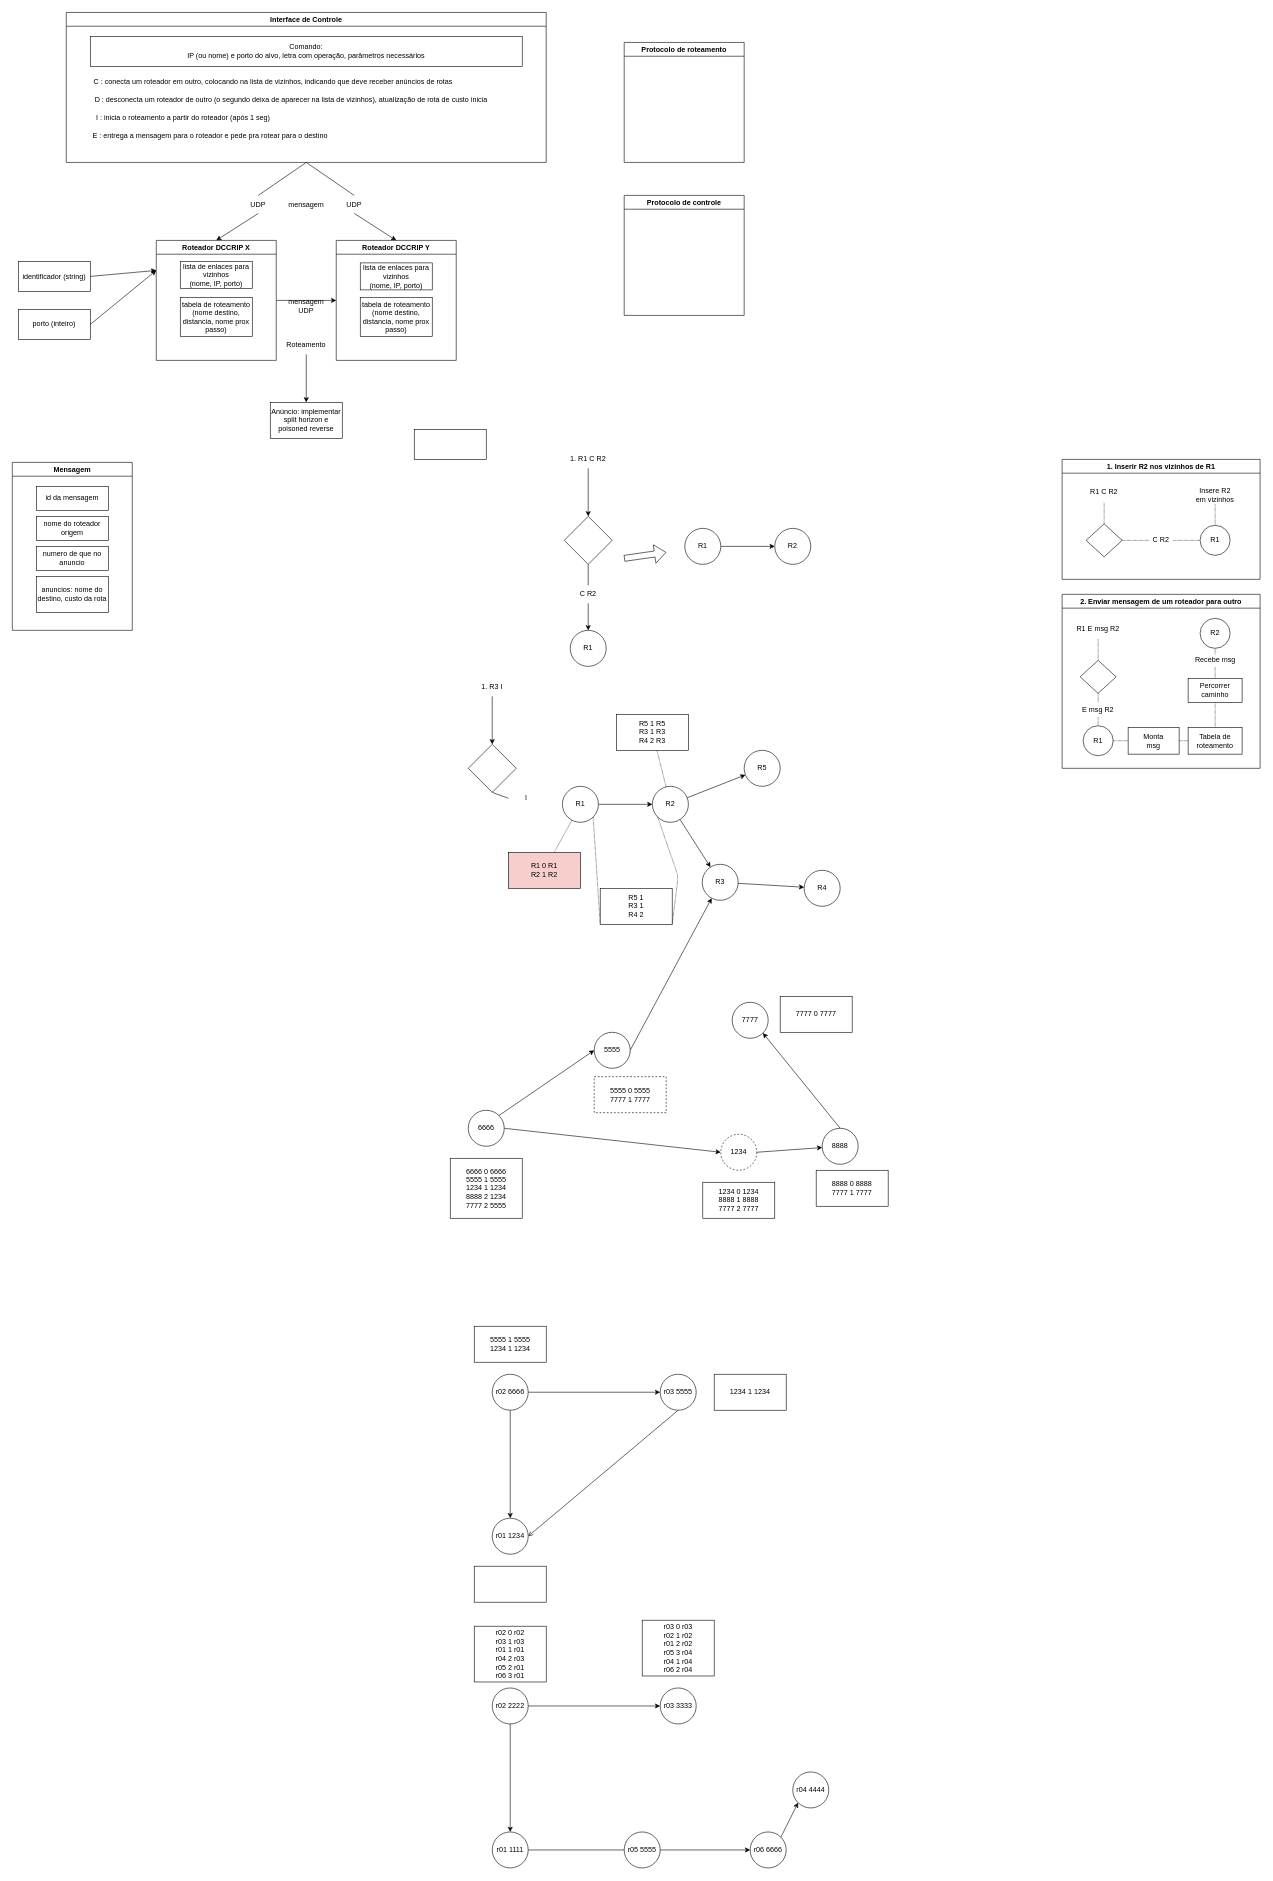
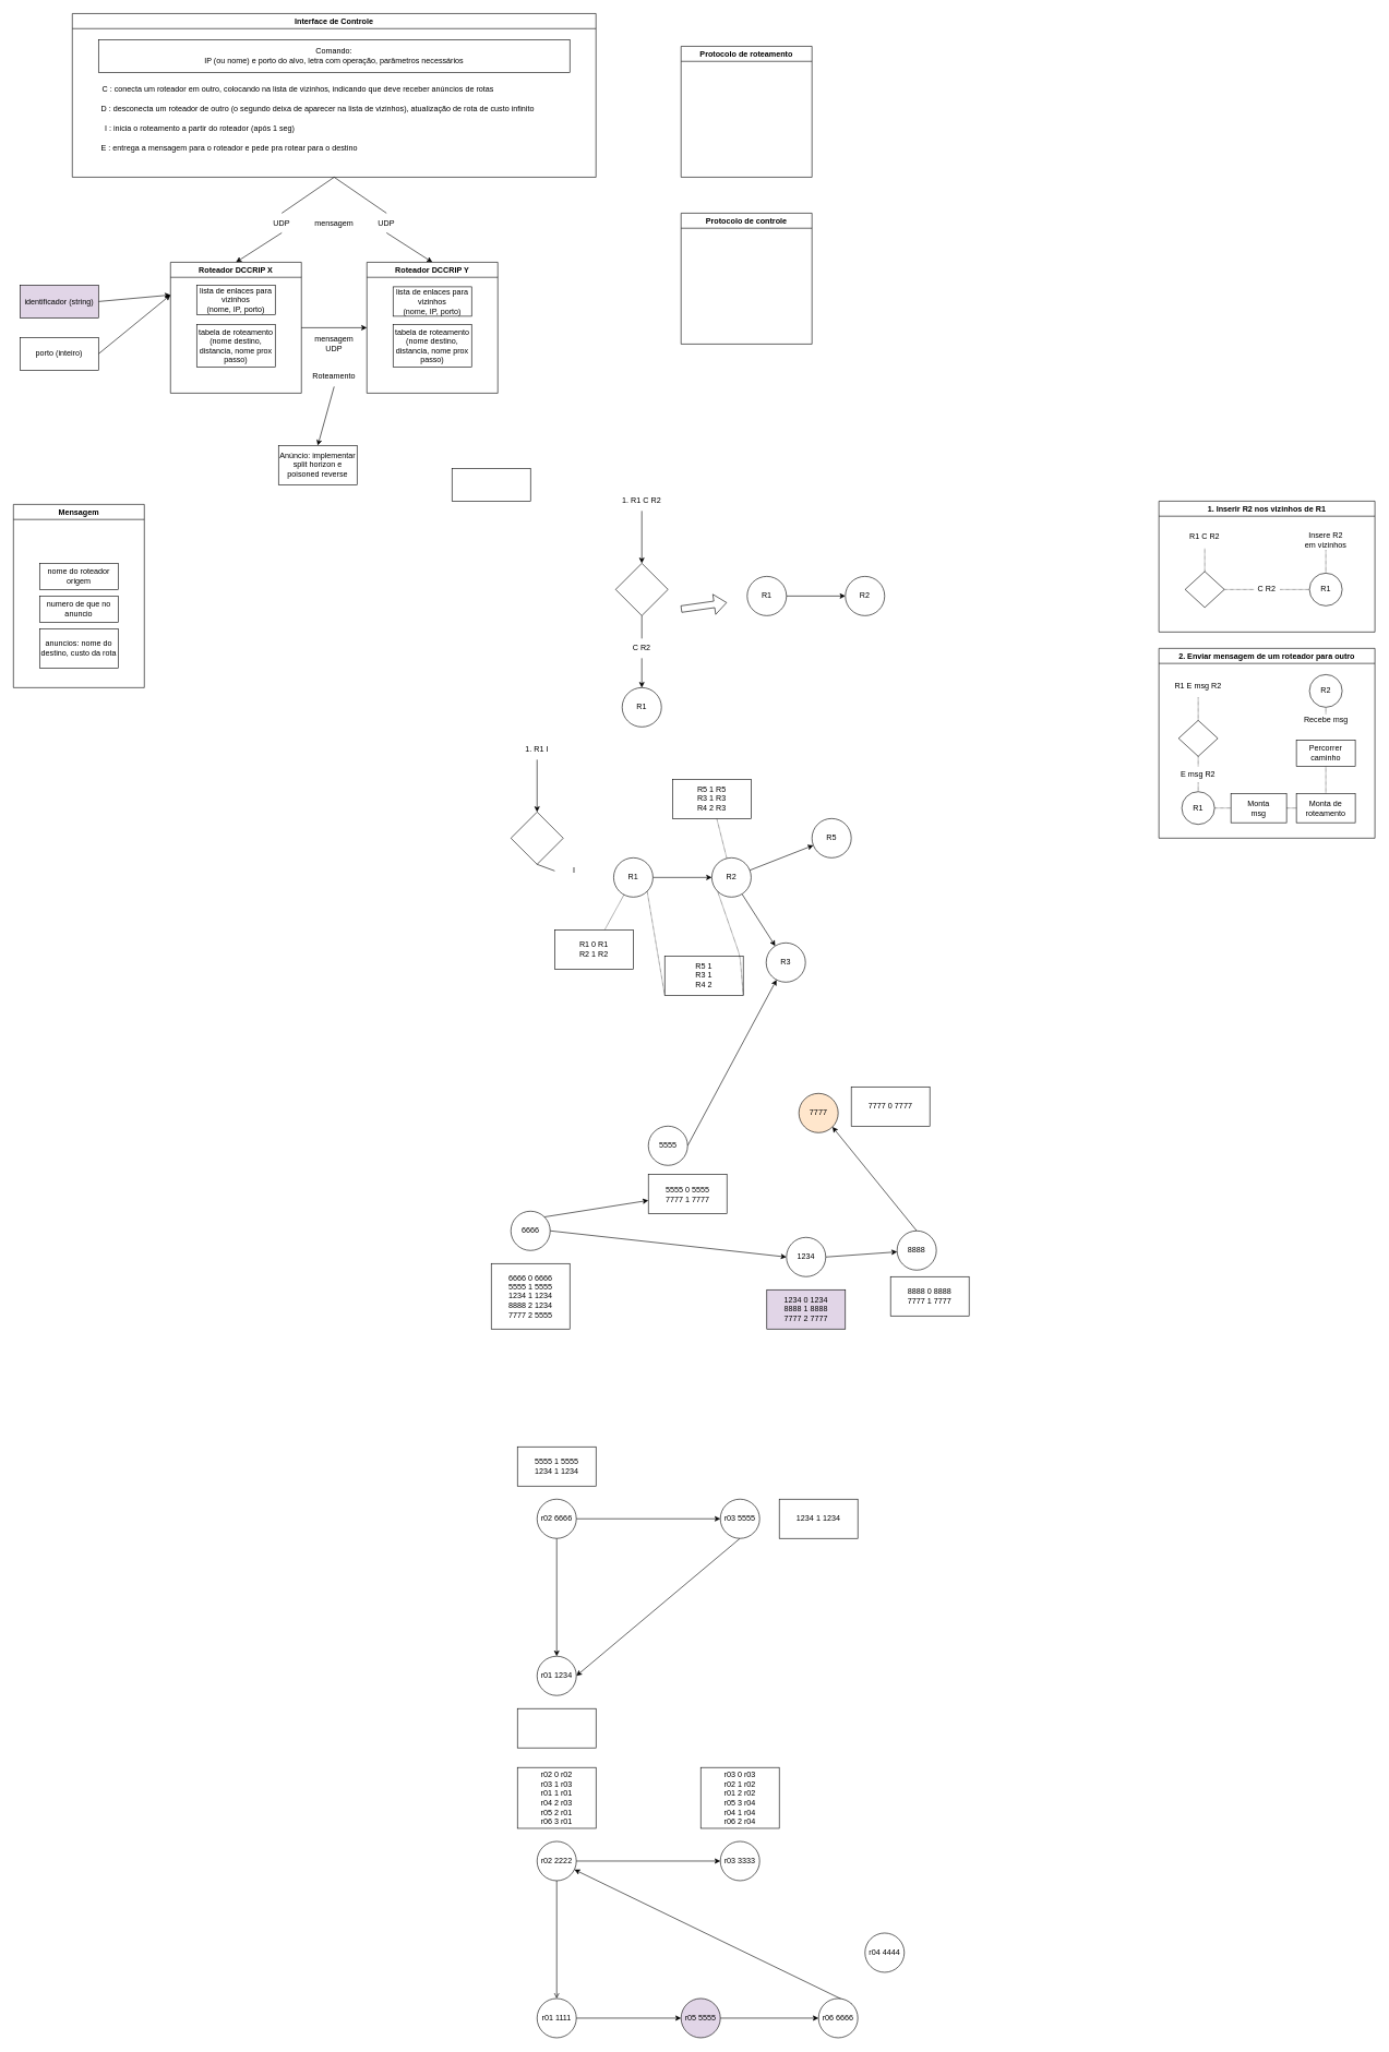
- <mxCell id="6" value="D : desconecta um roteador de outro (o segundo deixa de aparecer na lista de vizinhos), atualização de rota de custo inicia" style="text;html=1;strokeColor=none;fillColor=none;align=center;verticalAlign=middle;whiteSpace=wrap;rounded=0;" parent="4" vertex="1"><mxGeometry x="30" y="130" width="690" height="30" as="geometry" /></mxCell>
+ <mxCell id="6" value="D : desconecta um roteador de outro (o segundo deixa de aparecer na lista de vizinhos), atualização de rota de custo infinito" style="text;html=1;strokeColor=none;fillColor=none;align=center;verticalAlign=middle;whiteSpace=wrap;rounded=0;" parent="4" vertex="1"><mxGeometry x="30" y="130" width="690" height="30" as="geometry" /></mxCell>
- <mxCell id="27" value="identificador (string)" style="rounded=0;whiteSpace=wrap;html=1;" parent="1" vertex="1"><mxGeometry x="30" y="435" width="120" height="50" as="geometry" /></mxCell>
+ <mxCell id="27" value="identificador (string)" style="rounded=0;whiteSpace=wrap;html=1;fillColor=#e1d5e7;" parent="1" vertex="1"><mxGeometry x="30" y="435" width="120" height="50" as="geometry" /></mxCell>
- <mxCell id="31" value="mensagem&lt;br&gt;UDP" style="text;html=1;strokeColor=none;fillColor=none;align=center;verticalAlign=middle;whiteSpace=wrap;rounded=0;" parent="1" vertex="1"><mxGeometry x="470" y="495" width="80" height="30" as="geometry" /></mxCell>
+ <mxCell id="31" value="mensagem&lt;br&gt;UDP" style="text;html=1;strokeColor=none;fillColor=none;align=center;verticalAlign=middle;whiteSpace=wrap;rounded=0;" parent="1" vertex="1"><mxGeometry x="470" y="510" width="80" height="30" as="geometry" /></mxCell>
- <mxCell id="34" value="Anúncio: implementar split horizon e poisoned reverse" style="rounded=0;whiteSpace=wrap;html=1;" parent="1" vertex="1"><mxGeometry x="450" y="670" width="120" height="60" as="geometry" /></mxCell>
+ <mxCell id="34" value="Anúncio: implementar split horizon e poisoned reverse" style="rounded=0;whiteSpace=wrap;html=1;" parent="1" vertex="1"><mxGeometry x="425" y="680" width="120" height="60" as="geometry" /></mxCell>
- <mxCell id="22" value="id da mensagem" style="rounded=0;whiteSpace=wrap;html=1;" parent="21" vertex="1"><mxGeometry x="40" y="40" width="120" height="40" as="geometry" /></mxCell>
- <mxCell id="97" value="" style="edgeStyle=none;html=1;exitX=0.5;exitY=0;exitDx=0;exitDy=0;entryX=0.5;entryY=1;entryDx=0;entryDy=0;dashed=1;dashPattern=1 1;endArrow=none;endFill=0;" parent="80" source="93" target="96" edge="1"><mxGeometry relative="1" as="geometry"><mxPoint x="1915" y="1090" as="sourcePoint" /><mxPoint x="1915" y="1040" as="targetPoint" /></mxGeometry></mxCell>
- <mxCell id="63" value="1. R3 I" style="text;html=1;strokeColor=none;fillColor=none;align=center;verticalAlign=middle;whiteSpace=wrap;rounded=0;" parent="1" vertex="1"><mxGeometry x="780" y="1130" width="80" height="30" as="geometry" /></mxCell>
+ <mxCell id="63" value="1. R1 I" style="text;html=1;strokeColor=none;fillColor=none;align=center;verticalAlign=middle;whiteSpace=wrap;rounded=0;" parent="1" vertex="1"><mxGeometry x="780" y="1130" width="80" height="30" as="geometry" /></mxCell>
- <mxCell id="91" value="Tabela de roteamento" style="rounded=0;whiteSpace=wrap;html=1;" parent="80" vertex="1"><mxGeometry x="210" y="221.63" width="90" height="44.75" as="geometry" /></mxCell>
+ <mxCell id="91" value="Monta de roteamento" style="rounded=0;whiteSpace=wrap;html=1;" parent="80" vertex="1"><mxGeometry x="210" y="221.63" width="90" height="44.75" as="geometry" /></mxCell>
- <mxCell id="66" value="R1 0 R1&lt;br&gt;R2 1 R2" style="whiteSpace=wrap;html=1;fillColor=#f8cecc;" parent="1" vertex="1"><mxGeometry x="847" y="1420" width="120" height="60" as="geometry" /></mxCell>
+ <mxCell id="66" value="R1 0 R1&lt;br&gt;R2 1 R2" style="whiteSpace=wrap;html=1;" parent="1" vertex="1"><mxGeometry x="847" y="1420" width="120" height="60" as="geometry" /></mxCell>
- <mxCell id="57" value="" style="edgeStyle=none;html=1;" parent="1" source="58" target="60" edge="1"><mxGeometry relative="1" as="geometry" /></mxCell>
- <mxCell id="60" value="R4" style="ellipse;whiteSpace=wrap;html=1;aspect=fixed;" parent="1" vertex="1"><mxGeometry x="1340" y="1450" width="60" height="60" as="geometry" /></mxCell>
- <mxCell id="68" value="R5 1&lt;br&gt;R3 1&lt;br&gt;R4 2" style="whiteSpace=wrap;html=1;" parent="1" vertex="1"><mxGeometry x="1000" y="1480" width="120" height="60" as="geometry" /></mxCell>
+ <mxCell id="68" value="R5 1&lt;br&gt;R3 1&lt;br&gt;R4 2" style="whiteSpace=wrap;html=1;" parent="1" vertex="1"><mxGeometry x="1015" y="1460" width="120" height="60" as="geometry" /></mxCell>
- <mxCell id="108" value="7777" style="ellipse;whiteSpace=wrap;html=1;aspect=fixed;" vertex="1" parent="1"><mxGeometry x="1220" y="1670" width="60" height="60" as="geometry" /></mxCell>
+ <mxCell id="108" value="7777" style="ellipse;whiteSpace=wrap;html=1;aspect=fixed;fillColor=#ffe6cc;" vertex="1" parent="1"><mxGeometry x="1220" y="1670" width="60" height="60" as="geometry" /></mxCell>
- <mxCell id="98" style="edgeStyle=none;html=1;exitX=1;exitY=0;exitDx=0;exitDy=0;entryX=0;entryY=0.5;entryDx=0;entryDy=0;" edge="1" parent="1" source="100" target="102"><mxGeometry relative="1" as="geometry" /></mxCell>
+ <mxCell id="98" style="edgeStyle=none;html=1;exitX=1;exitY=0;exitDx=0;exitDy=0;" edge="1" parent="1" source="100" target="106"><mxGeometry relative="1" as="geometry" /></mxCell>
- <mxCell id="106" value="5555 0 5555&lt;br&gt;7777 1 7777" style="rounded=0;whiteSpace=wrap;html=1;dashed=1;" vertex="1" parent="1"><mxGeometry x="990" y="1794" width="120" height="60" as="geometry" /></mxCell>
+ <mxCell id="106" value="5555 0 5555&lt;br&gt;7777 1 7777" style="rounded=0;whiteSpace=wrap;html=1;" vertex="1" parent="1"><mxGeometry x="990" y="1794" width="120" height="60" as="geometry" /></mxCell>
- <mxCell id="104" value="1234" style="ellipse;whiteSpace=wrap;html=1;aspect=fixed;dashed=1;" vertex="1" parent="1"><mxGeometry x="1201" y="1890" width="60" height="60" as="geometry" /></mxCell>
+ <mxCell id="104" value="1234" style="ellipse;whiteSpace=wrap;html=1;aspect=fixed;" vertex="1" parent="1"><mxGeometry x="1201" y="1890" width="60" height="60" as="geometry" /></mxCell>
- <mxCell id="107" value="1234 0 1234&lt;br&gt;8888 1 8888&lt;br&gt;7777 2 7777" style="rounded=0;whiteSpace=wrap;html=1;" vertex="1" parent="1"><mxGeometry x="1171" y="1970" width="120" height="60" as="geometry" /></mxCell>
+ <mxCell id="107" value="1234 0 1234&lt;br&gt;8888 1 8888&lt;br&gt;7777 2 7777" style="rounded=0;whiteSpace=wrap;html=1;fillColor=#e1d5e7;" vertex="1" parent="1"><mxGeometry x="1171" y="1970" width="120" height="60" as="geometry" /></mxCell>
- <mxCell id="116" style="edgeStyle=none;html=1;exitX=0.5;exitY=1;exitDx=0;exitDy=0;entryX=1;entryY=0.5;entryDx=0;entryDy=0;endArrow=open;" edge="1" parent="1" source="117" target="118"><mxGeometry relative="1" as="geometry" /></mxCell>
+ <mxCell id="116" style="edgeStyle=none;html=1;exitX=0.5;exitY=1;exitDx=0;exitDy=0;entryX=1;entryY=0.5;entryDx=0;entryDy=0;" edge="1" parent="1" source="117" target="118"><mxGeometry relative="1" as="geometry" /></mxCell>
- <mxCell id="128" value="r02 0 r02&lt;br&gt;r03 1 r03&lt;br&gt;r01 1 r01&lt;br&gt;r04 2 r03&lt;br&gt;r05 2 r01&lt;br&gt;r06 3 r01" style="rounded=0;whiteSpace=wrap;html=1;" vertex="1" parent="1"><mxGeometry x="790" y="2710" width="120" height="93" as="geometry" /></mxCell>
+ <mxCell id="128" value="r02 0 r02&lt;br&gt;r03 1 r03&lt;br&gt;r01 1 r01&lt;br&gt;r04 2 r03&lt;br&gt;r05 2 r01&lt;br&gt;r06 3 r01" style="rounded=0;whiteSpace=wrap;html=1;" vertex="1" parent="1"><mxGeometry x="790" y="2700" width="120" height="93" as="geometry" /></mxCell>
- <mxCell id="133" style="edgeStyle=none;html=1;exitX=1;exitY=0;exitDx=0;exitDy=0;entryX=0;entryY=1;entryDx=0;entryDy=0;" edge="1" parent="1" source="134" target="130"><mxGeometry relative="1" as="geometry" /></mxCell>
+ <mxCell id="133" style="edgeStyle=none;html=1;exitX=1;exitY=0;exitDx=0;exitDy=0;" edge="1" parent="1" source="134" target="124"><mxGeometry relative="1" as="geometry" /></mxCell>
- <mxCell id="123" style="edgeStyle=none;html=1;exitX=0.5;exitY=1;exitDx=0;exitDy=0;entryX=0.5;entryY=0;entryDx=0;entryDy=0;" edge="1" parent="1" source="124" target="127"><mxGeometry relative="1" as="geometry" /></mxCell>
+ <mxCell id="123" style="edgeStyle=none;html=1;exitX=0.5;exitY=1;exitDx=0;exitDy=0;entryX=0.5;entryY=0;entryDx=0;entryDy=0;endArrow=open;" edge="1" parent="1" source="124" target="127"><mxGeometry relative="1" as="geometry" /></mxCell>
- <mxCell id="126" value="" style="edgeStyle=none;html=1;endArrow=none;" edge="1" parent="1" source="127" target="132"><mxGeometry relative="1" as="geometry" /></mxCell>
+ <mxCell id="126" value="" style="edgeStyle=none;html=1;" edge="1" parent="1" source="127" target="132"><mxGeometry relative="1" as="geometry" /></mxCell>
- <mxCell id="132" value="r05 5555" style="ellipse;whiteSpace=wrap;html=1;aspect=fixed;" vertex="1" parent="1"><mxGeometry x="1040" y="3053" width="60" height="60" as="geometry" /></mxCell>
+ <mxCell id="132" value="r05 5555" style="ellipse;whiteSpace=wrap;html=1;aspect=fixed;fillColor=#e1d5e7;" vertex="1" parent="1"><mxGeometry x="1040" y="3053" width="60" height="60" as="geometry" /></mxCell>
